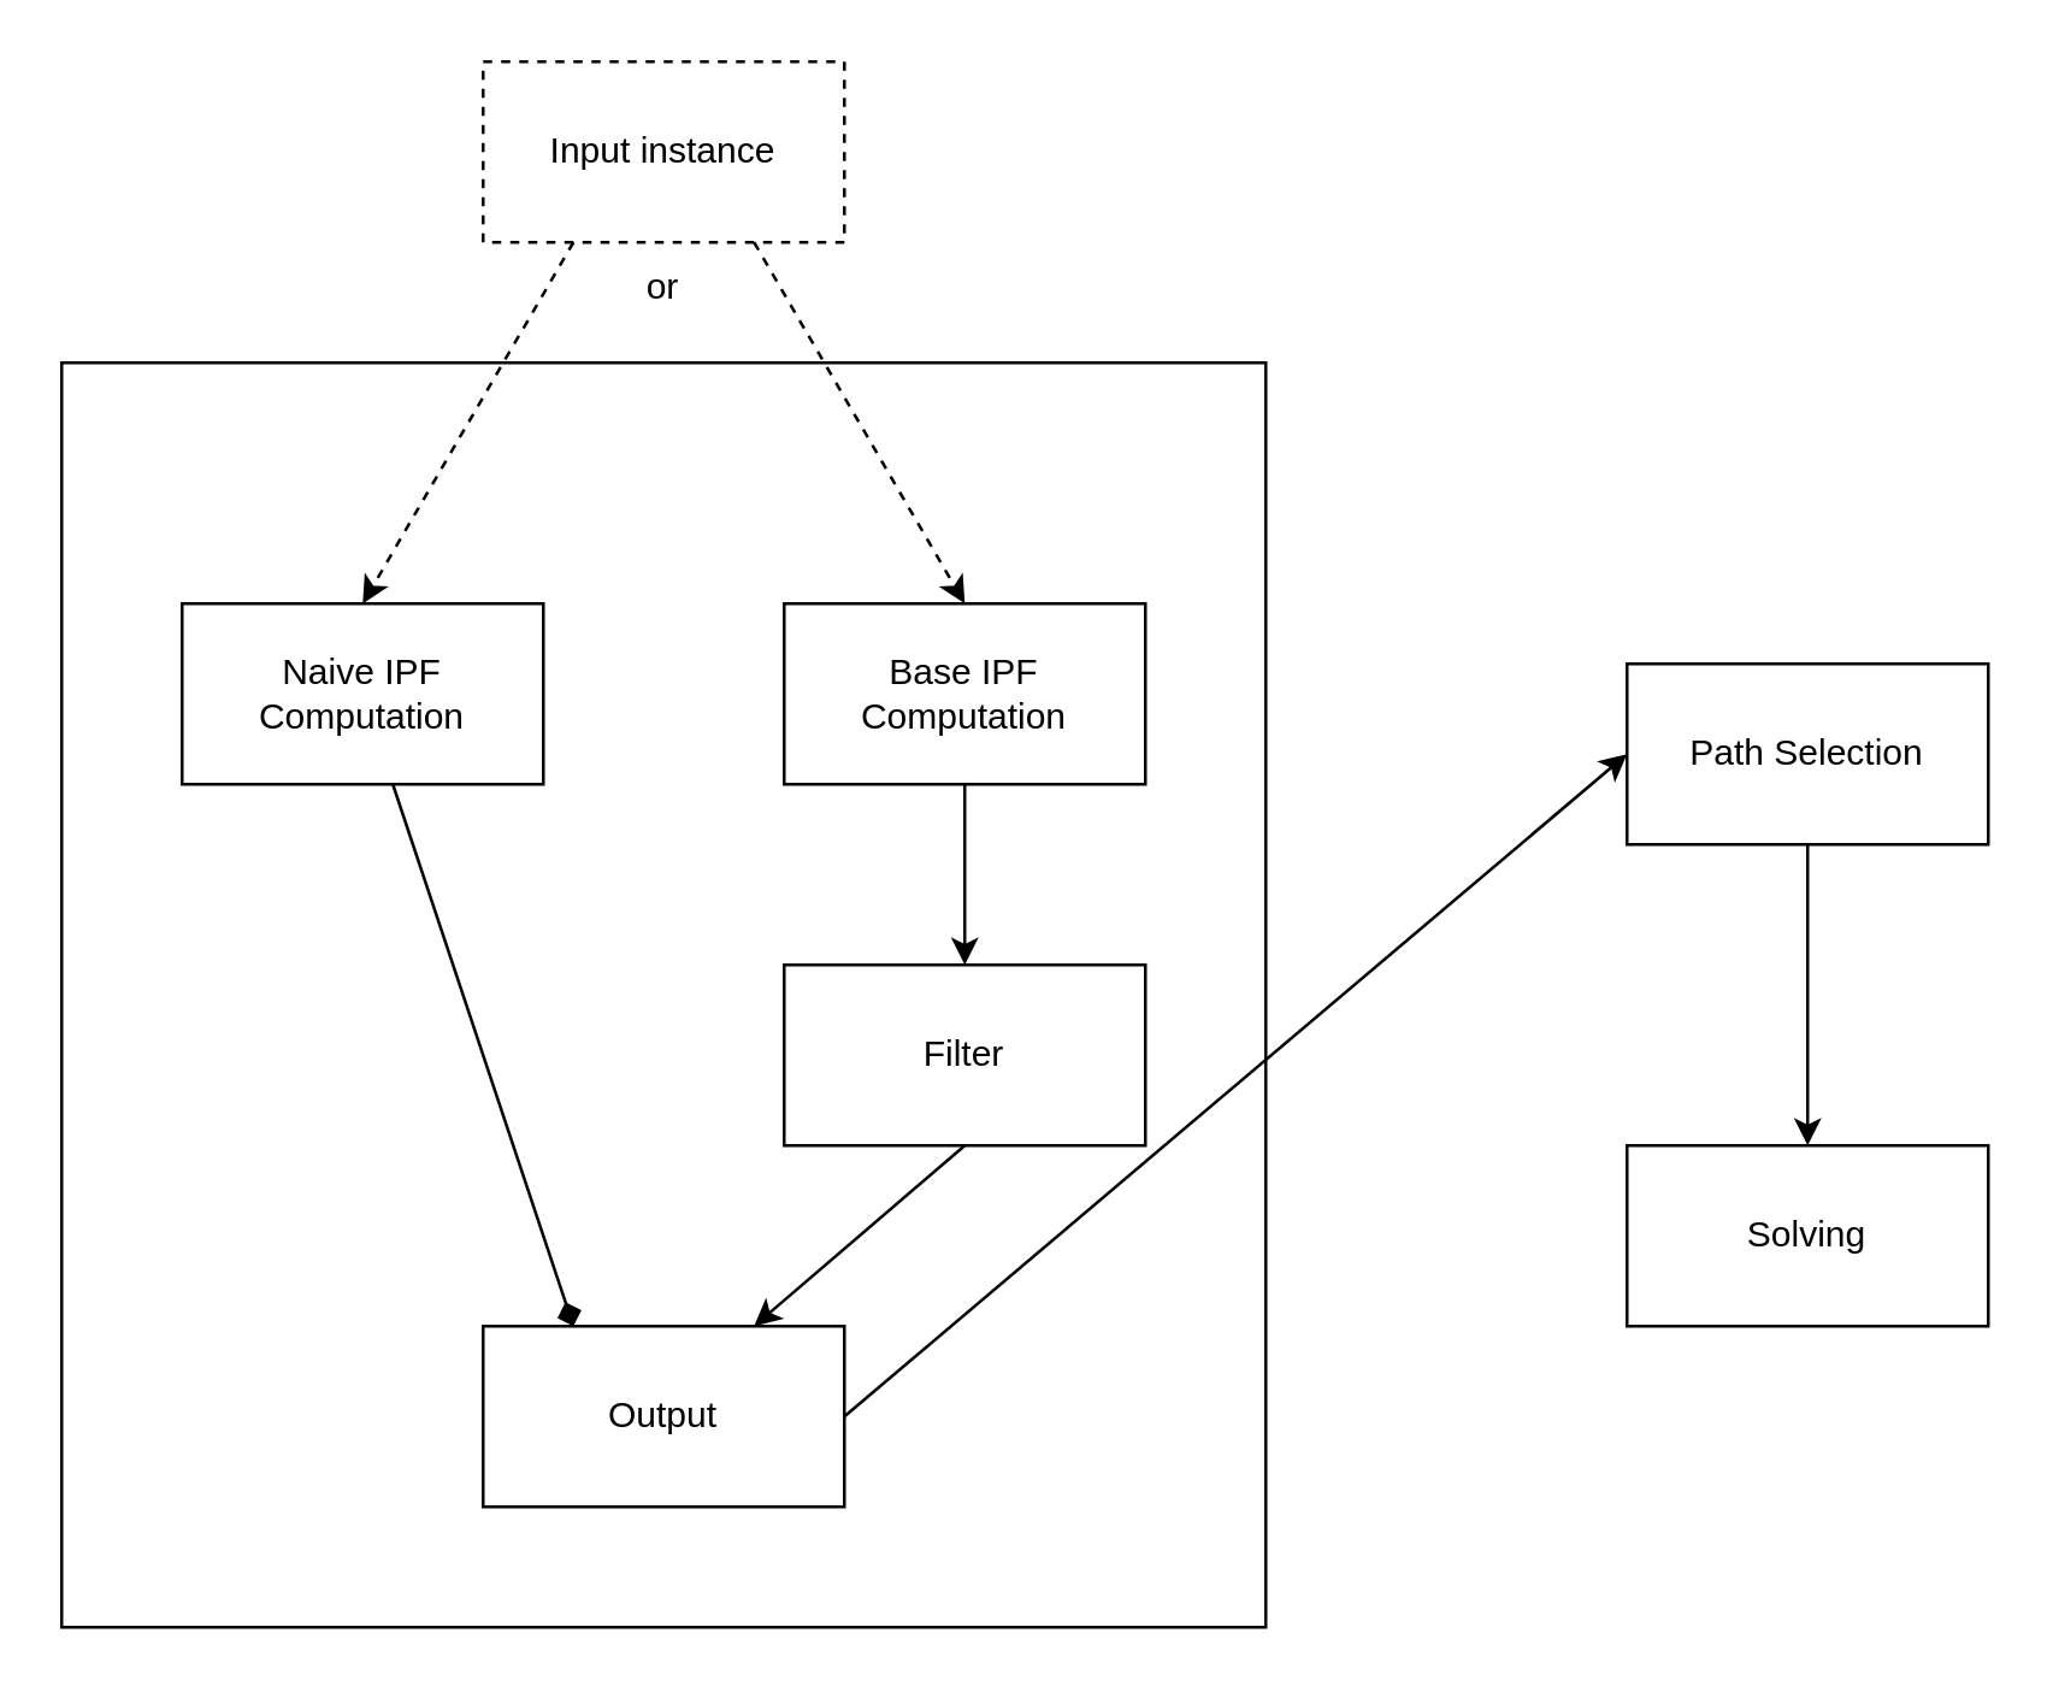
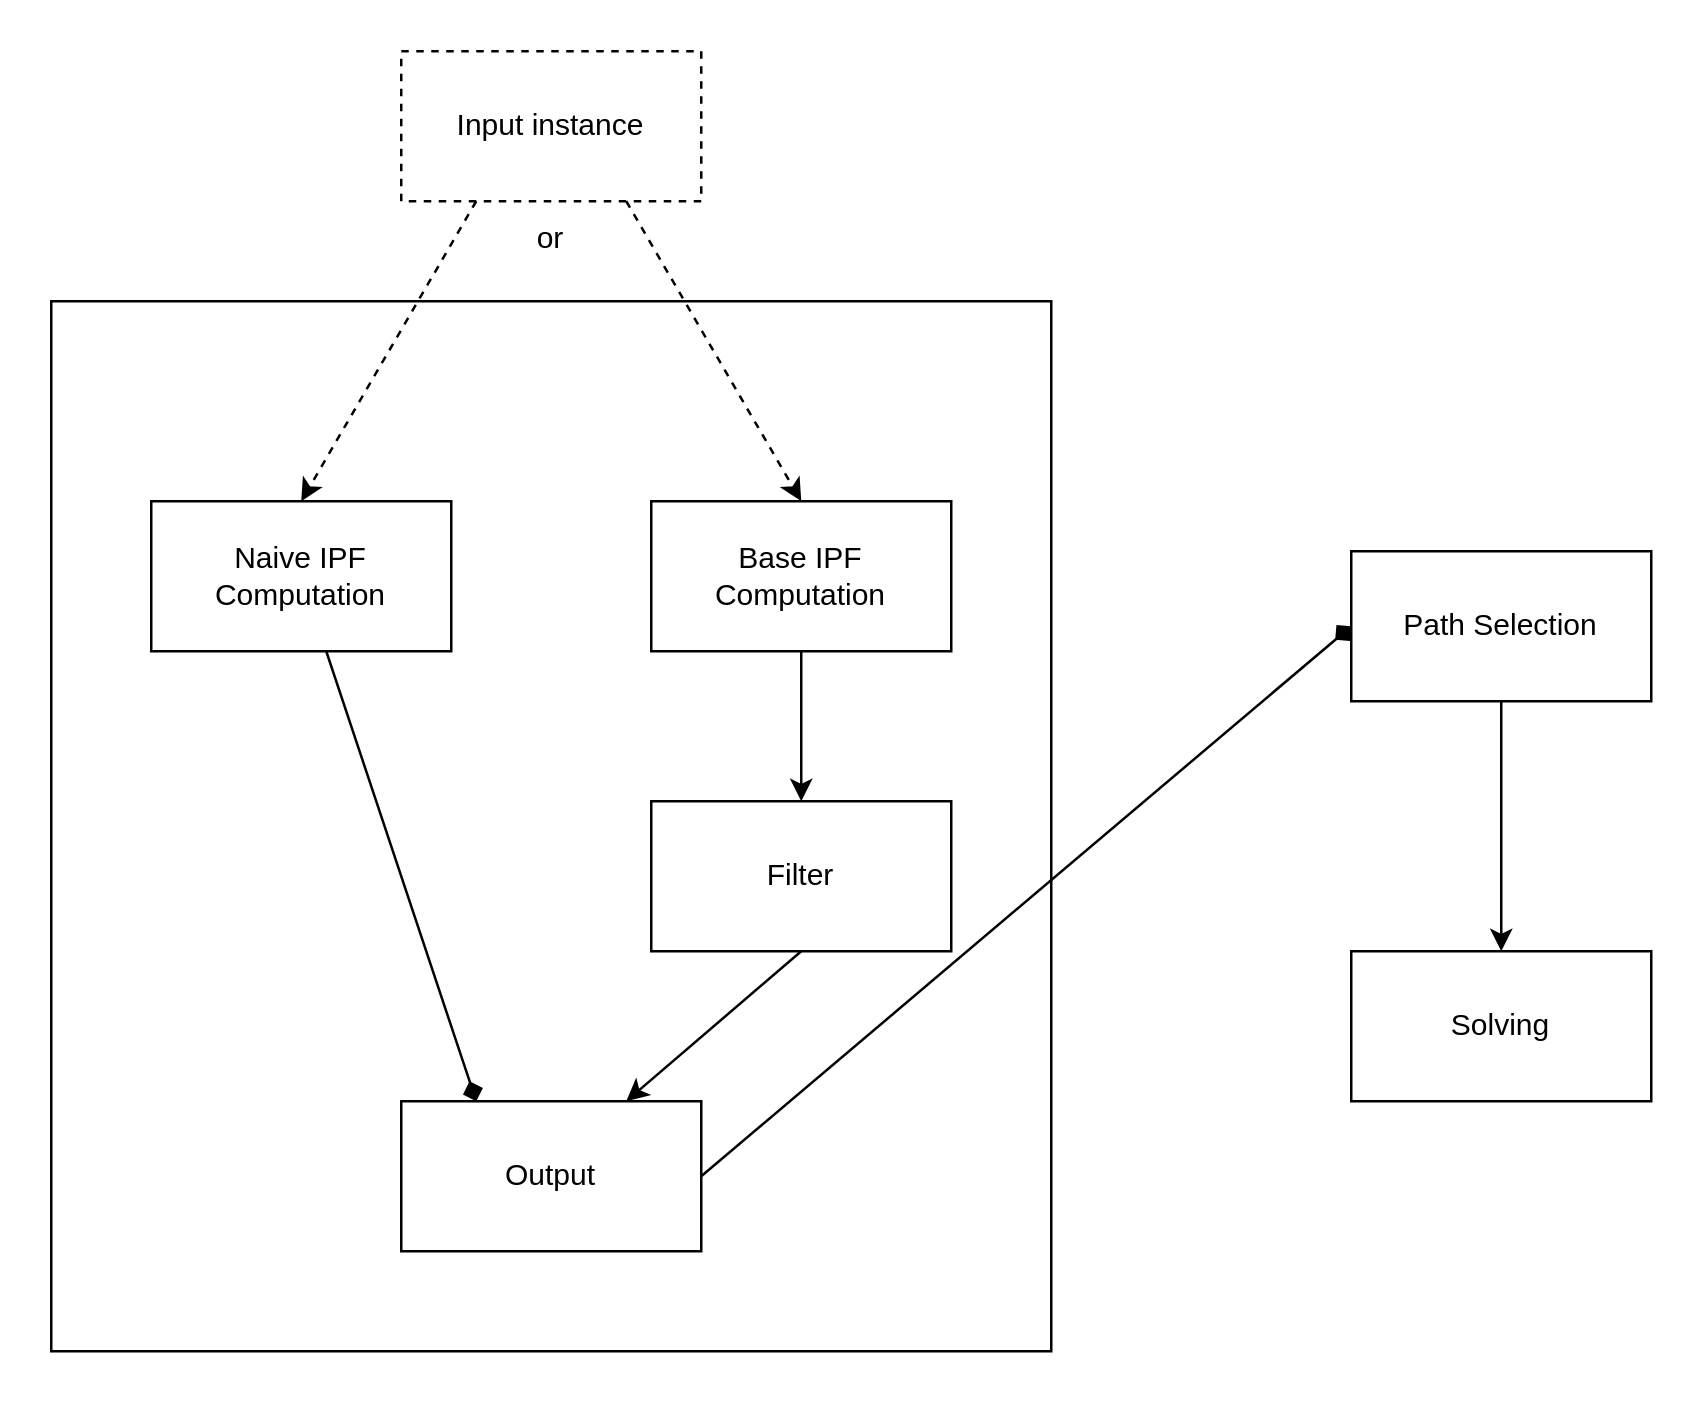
- <mxCell id="17" value="" style="endArrow=classic;html=1;rounded=0;exitX=1;exitY=0.5;exitDx=0;exitDy=0;entryX=0;entryY=0.5;entryDx=0;entryDy=0;" parent="1" source="14" target="2" edge="1"><mxGeometry width="50" height="50" relative="1" as="geometry"><mxPoint x="450" y="270" as="sourcePoint" /><mxPoint x="500" y="220" as="targetPoint" /></mxGeometry></mxCell>
+ <mxCell id="17" value="" style="endArrow=diamond;html=1;rounded=0;exitX=1;exitY=0.5;exitDx=0;exitDy=0;entryX=0;entryY=0.5;entryDx=0;entryDy=0;" parent="1" source="14" target="2" edge="1"><mxGeometry width="50" height="50" relative="1" as="geometry"><mxPoint x="450" y="270" as="sourcePoint" /><mxPoint x="500" y="220" as="targetPoint" /></mxGeometry></mxCell>
